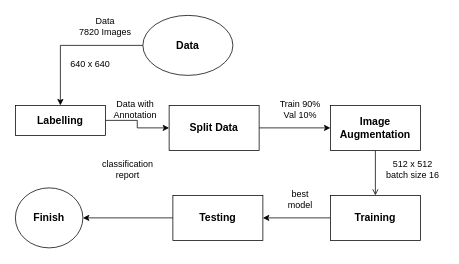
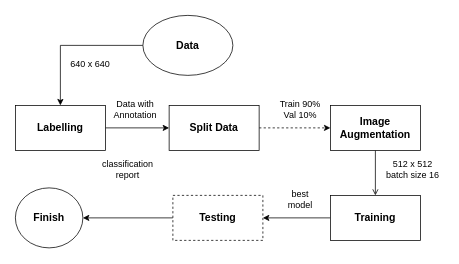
- <mxCell id="15" value="Data&lt;br&gt;7820 Images" style="text;html=1;strokeColor=none;fillColor=none;align=center;verticalAlign=middle;whiteSpace=wrap;rounded=0;" vertex="1" parent="1"><mxGeometry x="100" y="20" width="80" height="30" as="geometry" /></mxCell>
- <mxCell id="5" value="Labelling" style="rounded=0;whiteSpace=wrap;html=1;fontSize=14;fontStyle=1" parent="1" vertex="1"><mxGeometry x="20" y="140" width="120" height="40" as="geometry" /></mxCell>
+ <mxCell id="5" value="Labelling" style="rounded=0;whiteSpace=wrap;html=1;fontSize=14;fontStyle=1" parent="1" vertex="1"><mxGeometry x="20" y="140" width="120" height="60" as="geometry" /></mxCell>
- <mxCell id="6" style="edgeStyle=orthogonalEdgeStyle;rounded=0;orthogonalLoop=1;jettySize=auto;html=1;exitX=1;exitY=0.5;exitDx=0;exitDy=0;entryX=0;entryY=0.5;entryDx=0;entryDy=0;fontSize=14;fontStyle=1" parent="1" source="7" target="9" edge="1"><mxGeometry relative="1" as="geometry" /></mxCell>
+ <mxCell id="6" style="edgeStyle=orthogonalEdgeStyle;rounded=0;orthogonalLoop=1;jettySize=auto;html=1;exitX=1;exitY=0.5;exitDx=0;exitDy=0;entryX=0;entryY=0.5;entryDx=0;entryDy=0;fontSize=14;fontStyle=1;dashed=1;" parent="1" source="7" target="9" edge="1"><mxGeometry relative="1" as="geometry" /></mxCell>
- <mxCell id="13" value="Testing" style="rounded=0;whiteSpace=wrap;html=1;fontSize=14;fontStyle=1" parent="1" vertex="1"><mxGeometry x="230" y="260" width="120" height="60" as="geometry" /></mxCell>
+ <mxCell id="13" value="Testing" style="rounded=0;whiteSpace=wrap;html=1;fontSize=14;fontStyle=1;dashed=1;" parent="1" vertex="1"><mxGeometry x="230" y="260" width="120" height="60" as="geometry" /></mxCell>
